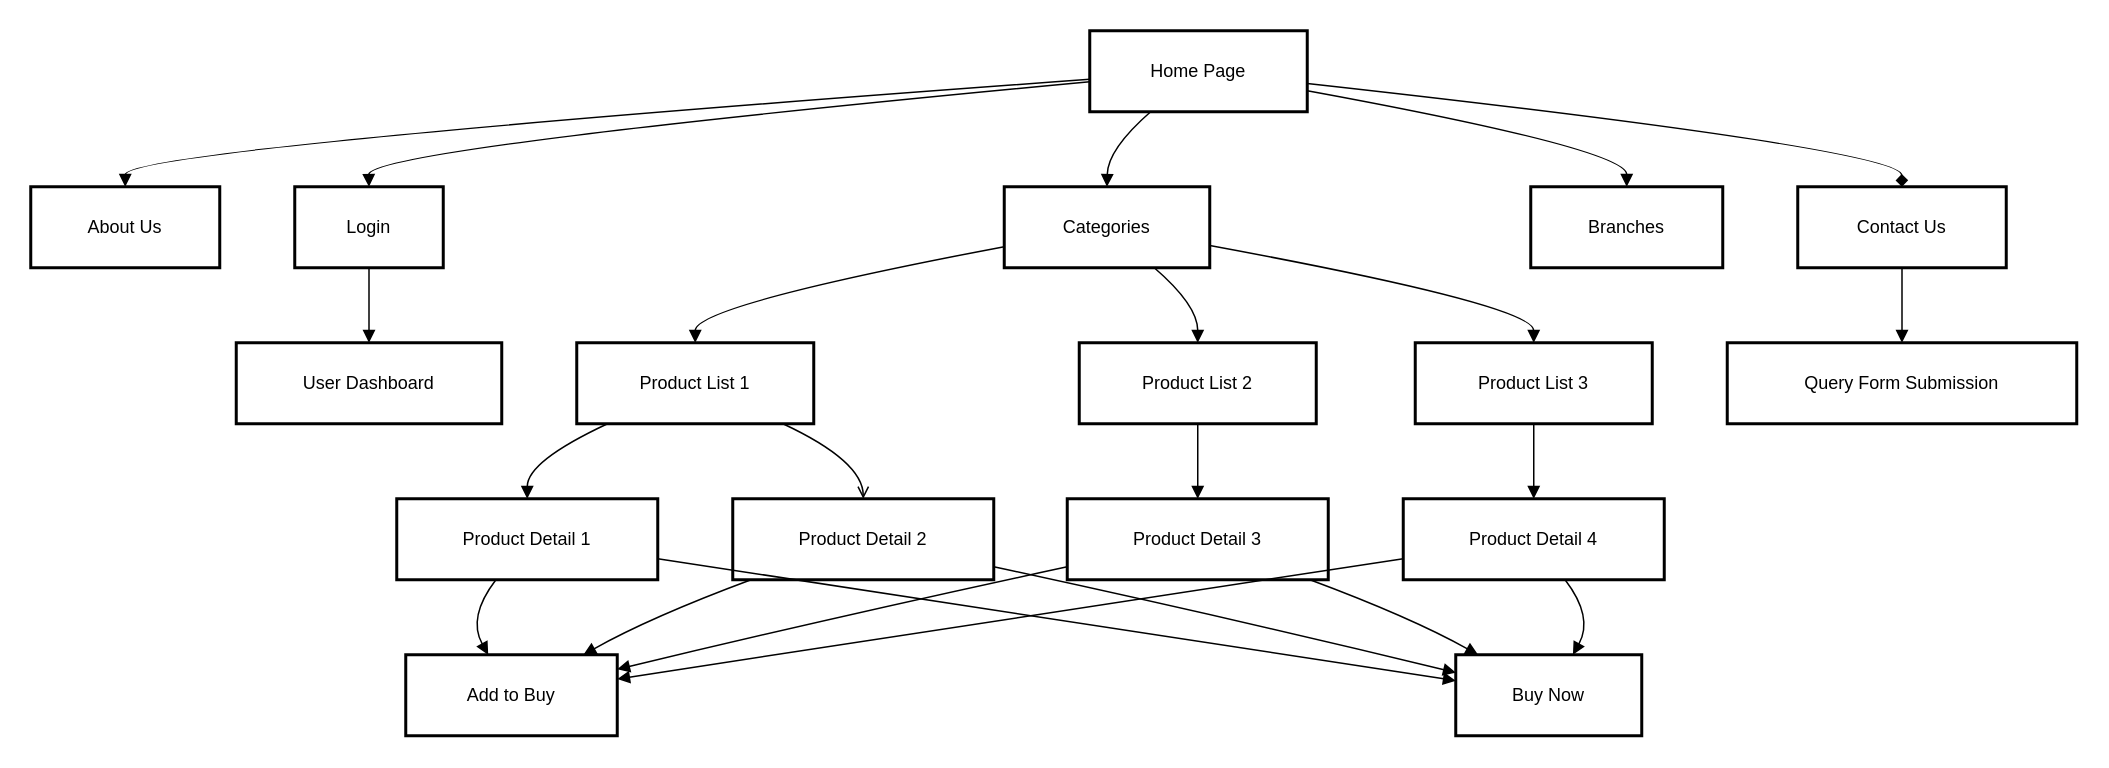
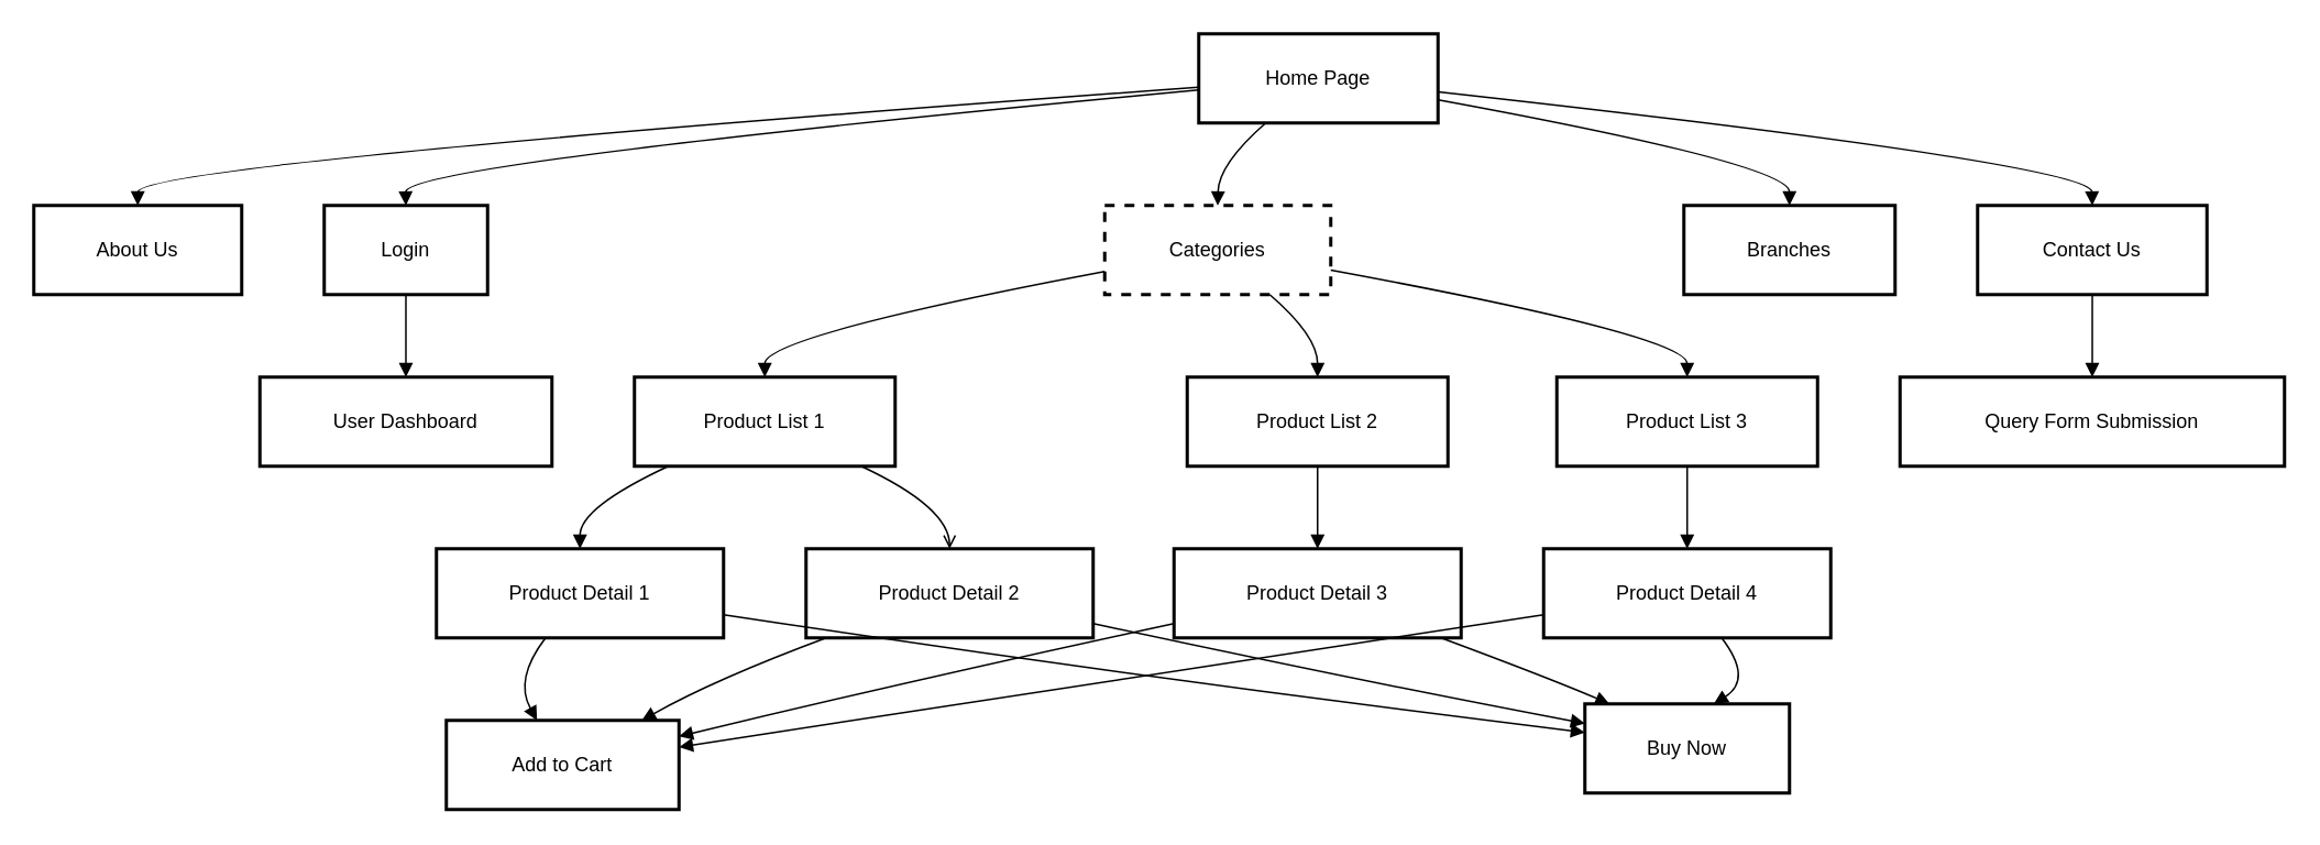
- <mxCell id="20" value="" style="curved=1;startArrow=none;endArrow=diamond;exitX=1;exitY=0.65;entryX=0.5;entryY=0;" edge="1" parent="1" source="2" target="4"><mxGeometry relative="1" as="geometry"><Array as="points"><mxPoint x="1267" y="99" /></Array></mxGeometry></mxCell>
+ <mxCell id="20" value="" style="curved=1;startArrow=none;endArrow=block;exitX=1;exitY=0.65;entryX=0.5;entryY=0;" edge="1" parent="1" source="2" target="4"><mxGeometry relative="1" as="geometry"><Array as="points"><mxPoint x="1267" y="99" /></Array></mxGeometry></mxCell>
- <mxCell id="7" value="Categories" style="whiteSpace=wrap;strokeWidth=2;" vertex="1" parent="1"><mxGeometry x="669" y="124" width="137" height="54" as="geometry" /></mxCell>
+ <mxCell id="7" value="Categories" style="whiteSpace=wrap;strokeWidth=2;dashed=1;" vertex="1" parent="1"><mxGeometry x="669" y="124" width="137" height="54" as="geometry" /></mxCell>
- <mxCell id="16" value="Add to Buy" style="whiteSpace=wrap;strokeWidth=2;" vertex="1" parent="1"><mxGeometry x="270" y="436" width="141" height="54" as="geometry" /></mxCell>
+ <mxCell id="16" value="Add to Cart" style="whiteSpace=wrap;strokeWidth=2;" vertex="1" parent="1"><mxGeometry x="270" y="436" width="141" height="54" as="geometry" /></mxCell>
- <mxCell id="17" value="Buy Now" style="whiteSpace=wrap;strokeWidth=2;" vertex="1" parent="1"><mxGeometry x="970" y="436" width="124" height="54" as="geometry" /></mxCell>
+ <mxCell id="17" value="Buy Now" style="whiteSpace=wrap;strokeWidth=2;" vertex="1" parent="1"><mxGeometry x="960" y="426" width="124" height="54" as="geometry" /></mxCell>
